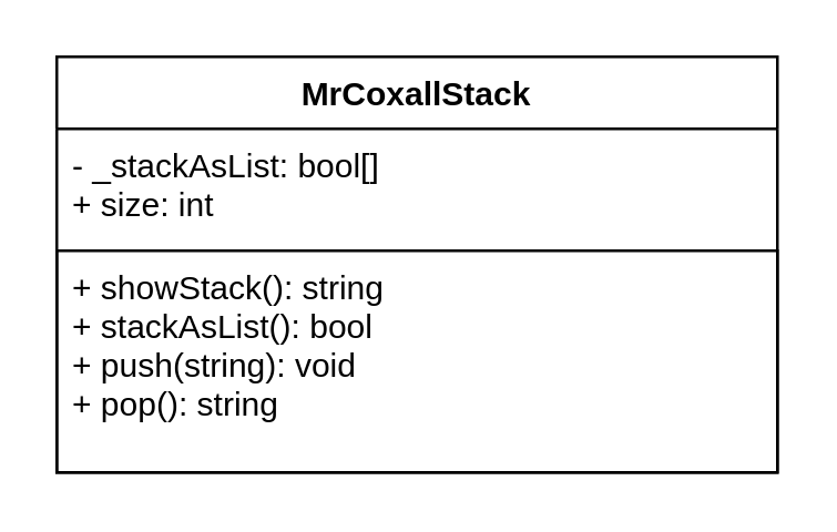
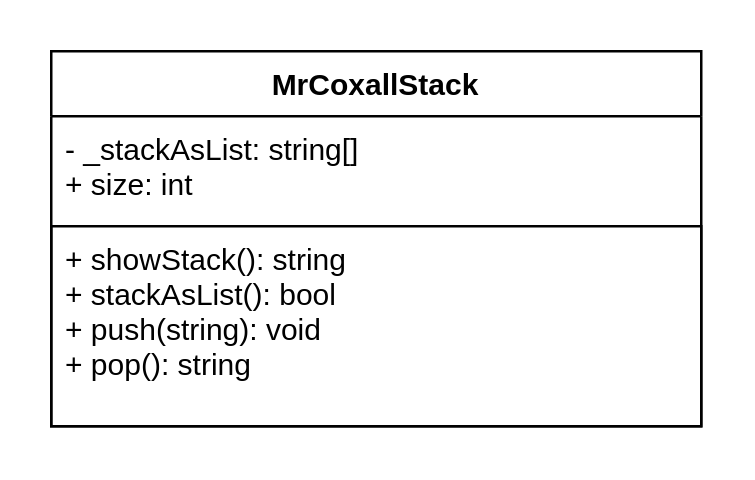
- <mxCell id="3" value="- _stackAsList: bool[]&#10;+ size: int" style="text;strokeColor=none;fillColor=none;align=left;verticalAlign=top;spacingLeft=4;spacingRight=4;overflow=hidden;rotatable=0;points=[[0,0.5],[1,0.5]];portConstraint=eastwest;" vertex="1" parent="2"><mxGeometry y="26" width="260" height="44" as="geometry" /></mxCell>
+ <mxCell id="3" value="- _stackAsList: string[]&#10;+ size: int" style="text;strokeColor=none;fillColor=none;align=left;verticalAlign=top;spacingLeft=4;spacingRight=4;overflow=hidden;rotatable=0;points=[[0,0.5],[1,0.5]];portConstraint=eastwest;" vertex="1" parent="2"><mxGeometry y="26" width="260" height="44" as="geometry" /></mxCell>
